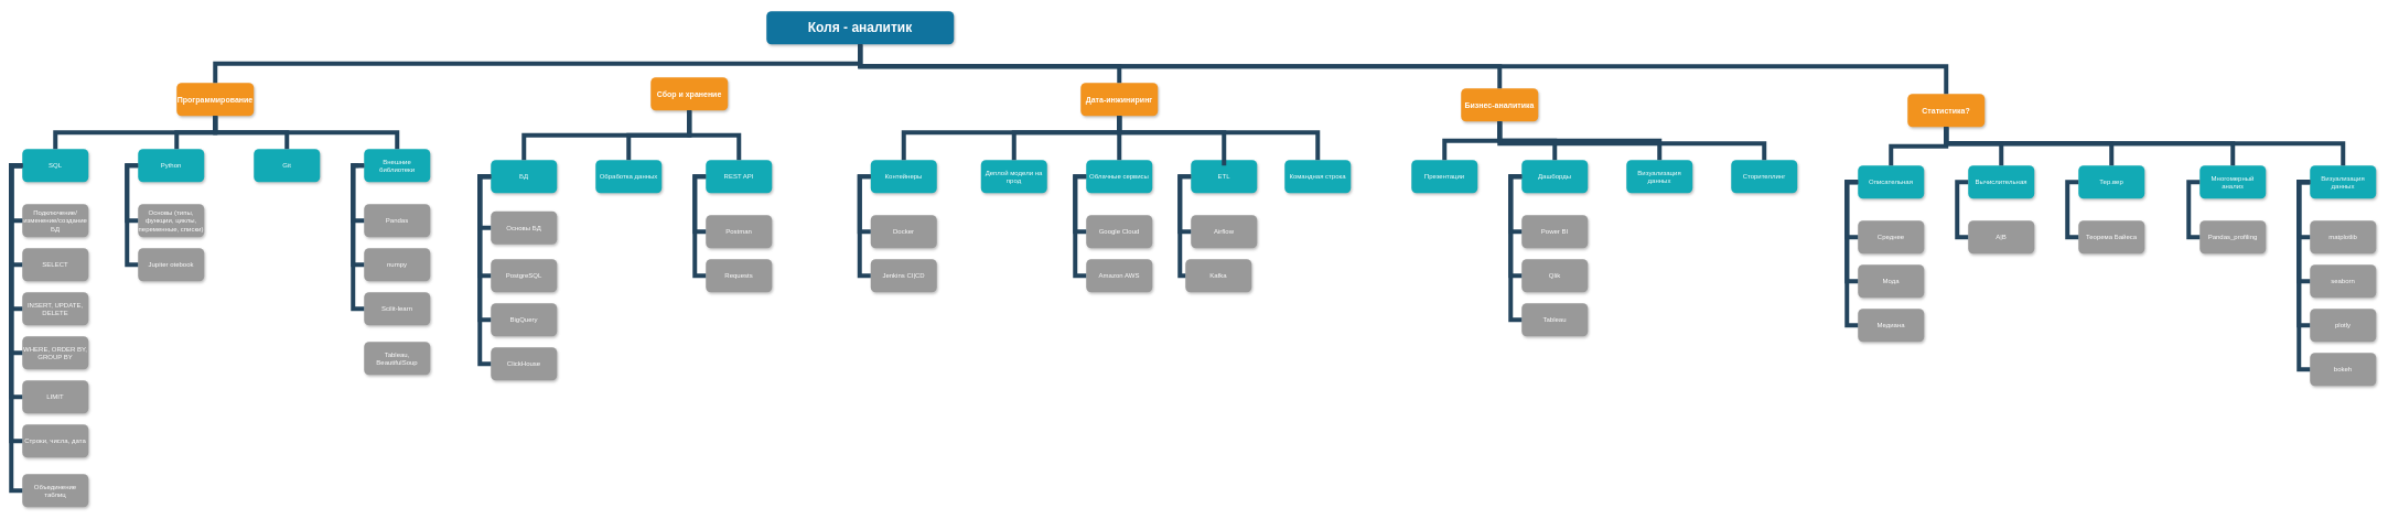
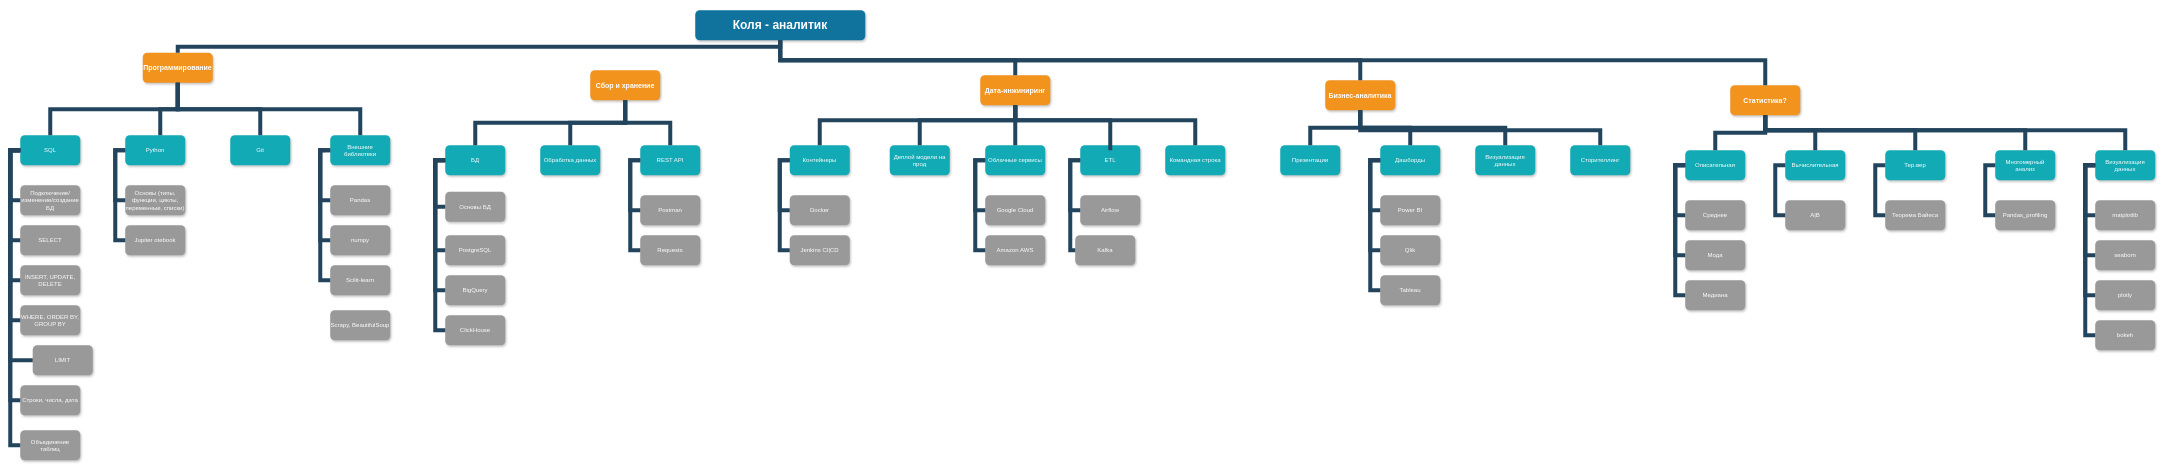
- <mxCell id="3" value="Программирование" style="whiteSpace=wrap;rounded=1;fillColor=#F2931E;strokeColor=none;shadow=1;fontColor=#FFFFFF;fontStyle=1;fontSize=14" parent="1" vertex="1"><mxGeometry x="320" y="150" width="140" height="60" as="geometry" /></mxCell>
+ <mxCell id="3" value="Программирование" style="whiteSpace=wrap;rounded=1;fillColor=#F2931E;strokeColor=none;shadow=1;fontColor=#FFFFFF;fontStyle=1;fontSize=14" parent="1" vertex="1"><mxGeometry x="285" y="105" width="140" height="60" as="geometry" /></mxCell>
- <mxCell id="128" value="Tableau, BeautifulSoup" style="whiteSpace=wrap;rounded=1;fillColor=#999999;strokeColor=none;shadow=1;fontColor=#FFFFFF;fontStyle=0" vertex="1" parent="1"><mxGeometry x="660" y="620" width="120" height="60" as="geometry" /></mxCell>
+ <mxCell id="128" value="Scrapy, BeautifulSoup" style="whiteSpace=wrap;rounded=1;fillColor=#999999;strokeColor=none;shadow=1;fontColor=#FFFFFF;fontStyle=0" vertex="1" parent="1"><mxGeometry x="660" y="620" width="120" height="60" as="geometry" /></mxCell>
- <mxCell id="68" value="LIMIT" style="whiteSpace=wrap;rounded=1;fillColor=#999999;strokeColor=none;shadow=1;fontColor=#FFFFFF;fontStyle=0" vertex="1" parent="1"><mxGeometry x="40" y="690" width="120" height="60" as="geometry" /></mxCell>
+ <mxCell id="68" value="LIMIT" style="whiteSpace=wrap;rounded=1;fillColor=#999999;strokeColor=none;shadow=1;fontColor=#FFFFFF;fontStyle=0" vertex="1" parent="1"><mxGeometry x="65" y="690" width="120" height="60" as="geometry" /></mxCell>
